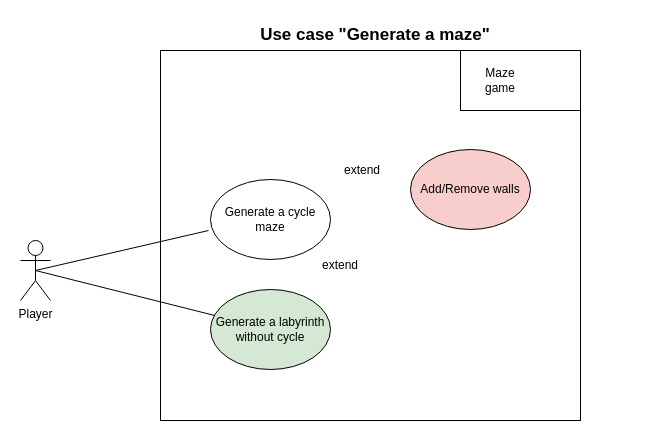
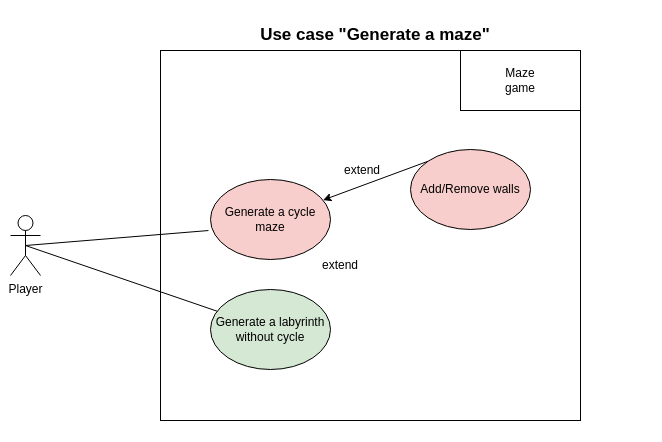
- <mxCell id="5" value="Maze game" style="text;html=1;strokeColor=none;fillColor=none;align=center;verticalAlign=middle;whiteSpace=wrap;rounded=0;" parent="1" vertex="1"><mxGeometry x="470" y="65" width="60" height="30" as="geometry" /></mxCell>
+ <mxCell id="5" value="Maze game" style="text;html=1;strokeColor=none;fillColor=none;align=center;verticalAlign=middle;whiteSpace=wrap;rounded=0;" parent="1" vertex="1"><mxGeometry x="490" y="65" width="60" height="30" as="geometry" /></mxCell>
+ <mxCell id="11" value="" style="endArrow=classic;html=1;rounded=0;fontSize=12;exitX=0;exitY=0;exitDx=0;exitDy=0;" parent="1" source="9" target="6" edge="1"><mxGeometry width="50" height="50" relative="1" as="geometry"><mxPoint x="320" y="250" as="sourcePoint" /><mxPoint x="370" y="200" as="targetPoint" /></mxGeometry></mxCell>
- <mxCell id="6" value="Generate a cycle maze" style="ellipse;whiteSpace=wrap;html=1;" parent="1" vertex="1"><mxGeometry x="210" y="179" width="120" height="80" as="geometry" /></mxCell>
+ <mxCell id="6" value="Generate a cycle maze" style="ellipse;whiteSpace=wrap;html=1;fillColor=#f8cecc;" parent="1" vertex="1"><mxGeometry x="210" y="179" width="120" height="80" as="geometry" /></mxCell>
- <mxCell id="3" value="Player" style="shape=umlActor;verticalLabelPosition=bottom;verticalAlign=top;html=1;outlineConnect=0;" parent="1" vertex="1"><mxGeometry x="20" y="240" width="30" height="60" as="geometry" /></mxCell>
+ <mxCell id="3" value="Player" style="shape=umlActor;verticalLabelPosition=bottom;verticalAlign=top;html=1;outlineConnect=0;" parent="1" vertex="1"><mxGeometry x="10" y="215" width="30" height="60" as="geometry" /></mxCell>
